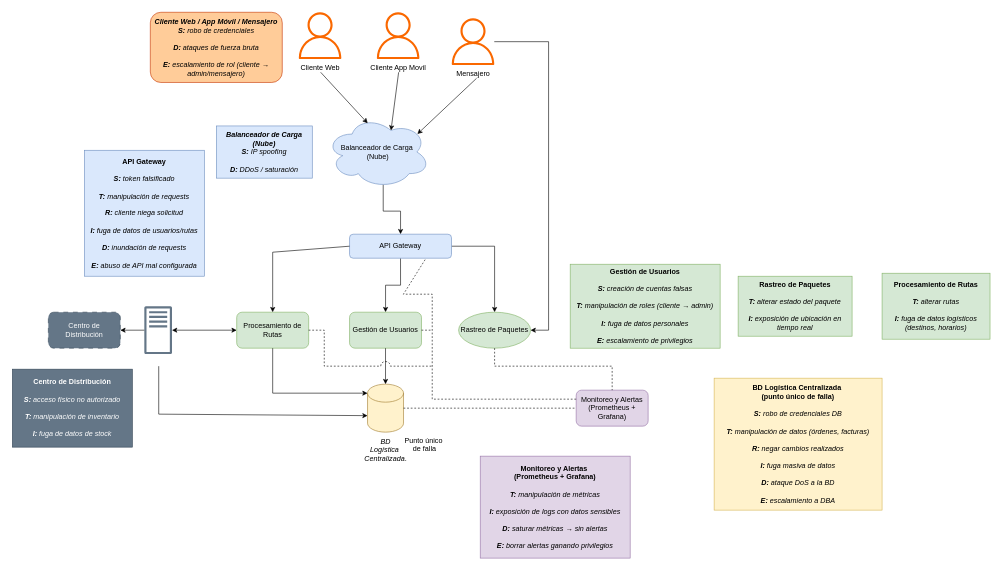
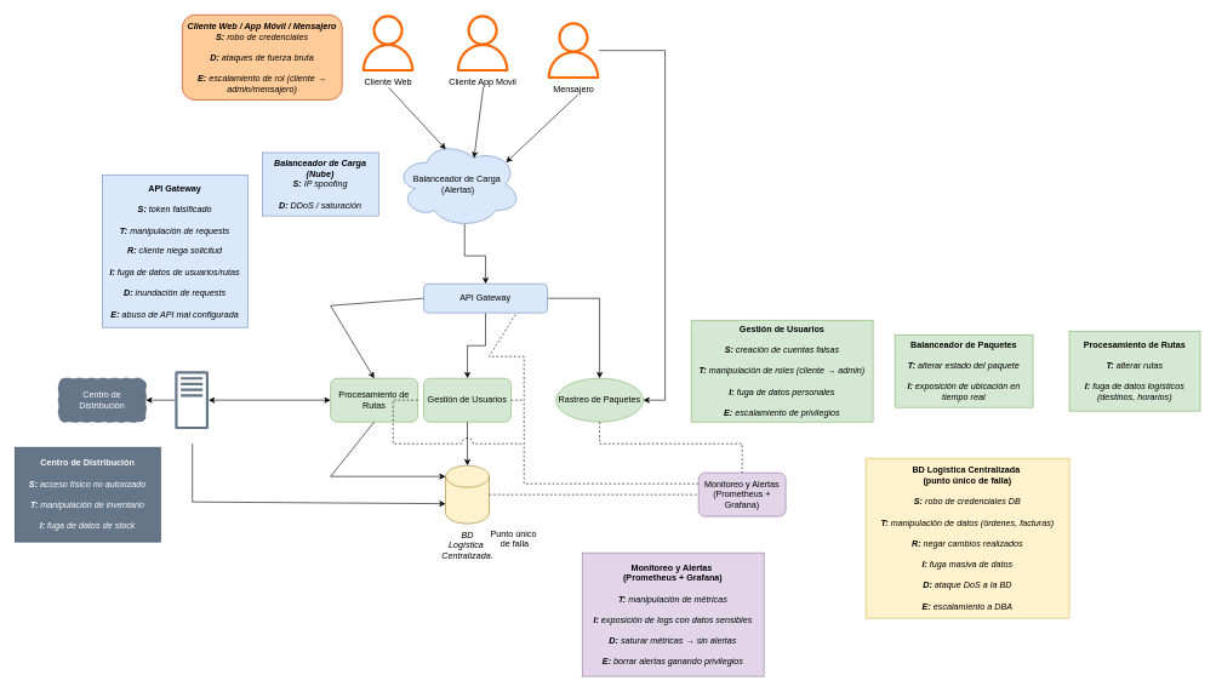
- <mxCell id="6" value="Balanceador de Carga&amp;nbsp;&lt;div&gt;(Nube)&lt;/div&gt;" style="ellipse;shape=cloud;whiteSpace=wrap;html=1;fillColor=#dae8fc;strokeColor=#6c8ebf;" parent="1" vertex="1"><mxGeometry x="543.3" y="193" width="172.7" height="120" as="geometry" /></mxCell>
+ <mxCell id="6" value="Balanceador de Carga&amp;nbsp;&lt;div&gt;(Alertas)&lt;/div&gt;" style="ellipse;shape=cloud;whiteSpace=wrap;html=1;fillColor=#dae8fc;strokeColor=#6c8ebf;" parent="1" vertex="1"><mxGeometry x="543.3" y="193" width="172.7" height="120" as="geometry" /></mxCell>
- <mxCell id="36" value="&lt;strong data-end=&quot;555&quot; data-start=&quot;540&quot;&gt;API Gateway&lt;/strong&gt;&lt;br data-end=&quot;558&quot; data-start=&quot;555&quot;&gt;&lt;br&gt;&lt;em data-end=&quot;585&quot; data-start=&quot;563&quot;&gt;&lt;b&gt;S:&lt;/b&gt; token falsificado&lt;/em&gt;&lt;br data-end=&quot;588&quot; data-start=&quot;585&quot;&gt;&lt;br&gt;&lt;em data-end=&quot;622&quot; data-start=&quot;593&quot;&gt;&lt;b&gt;T:&lt;/b&gt; manipulación de requests&lt;/em&gt;&lt;br data-end=&quot;625&quot; data-start=&quot;622&quot;&gt;&lt;br&gt;&lt;em data-end=&quot;658&quot; data-start=&quot;630&quot;&gt;&lt;b&gt;R:&lt;/b&gt; cliente niega solicitud&lt;/em&gt;&lt;br data-end=&quot;661&quot; data-start=&quot;658&quot;&gt;&lt;br&gt;&lt;em data-end=&quot;702&quot; data-start=&quot;666&quot;&gt;&lt;b&gt;I:&lt;/b&gt; fuga de datos de usuarios/rutas&lt;/em&gt;&lt;br data-end=&quot;705&quot; data-start=&quot;702&quot;&gt;&lt;br&gt;&lt;em data-end=&quot;737&quot; data-start=&quot;710&quot;&gt;&lt;b&gt;D:&lt;/b&gt; inundación de requests&lt;/em&gt;&lt;br data-end=&quot;740&quot; data-start=&quot;737&quot;&gt;&lt;br&gt;&lt;em data-end=&quot;778&quot; data-start=&quot;745&quot;&gt;&lt;b&gt;E:&lt;/b&gt; abuso de API mal configurada&lt;/em&gt;" style="rounded=0;whiteSpace=wrap;html=1;fillColor=#dae8fc;strokeColor=#6c8ebf;" vertex="1" parent="1"><mxGeometry x="140" y="250" width="200" height="210" as="geometry" /></mxCell>
+ <mxCell id="36" value="&lt;strong data-end=&quot;555&quot; data-start=&quot;540&quot;&gt;API Gateway&lt;/strong&gt;&lt;br data-end=&quot;558&quot; data-start=&quot;555&quot;&gt;&lt;br&gt;&lt;em data-end=&quot;585&quot; data-start=&quot;563&quot;&gt;&lt;b&gt;S:&lt;/b&gt; token falsificado&lt;/em&gt;&lt;br data-end=&quot;588&quot; data-start=&quot;585&quot;&gt;&lt;br&gt;&lt;em data-end=&quot;622&quot; data-start=&quot;593&quot;&gt;&lt;b&gt;T:&lt;/b&gt; manipulación de requests&lt;/em&gt;&lt;br data-end=&quot;625&quot; data-start=&quot;622&quot;&gt;&lt;br&gt;&lt;em data-end=&quot;658&quot; data-start=&quot;630&quot;&gt;&lt;b&gt;R:&lt;/b&gt; cliente niega solicitud&lt;/em&gt;&lt;br data-end=&quot;661&quot; data-start=&quot;658&quot;&gt;&lt;br&gt;&lt;em data-end=&quot;702&quot; data-start=&quot;666&quot;&gt;&lt;b&gt;I:&lt;/b&gt; fuga de datos de usuarios/rutas&lt;/em&gt;&lt;br data-end=&quot;705&quot; data-start=&quot;702&quot;&gt;&lt;br&gt;&lt;em data-end=&quot;737&quot; data-start=&quot;710&quot;&gt;&lt;b&gt;D:&lt;/b&gt; inundación de requests&lt;/em&gt;&lt;br data-end=&quot;740&quot; data-start=&quot;737&quot;&gt;&lt;br&gt;&lt;em data-end=&quot;778&quot; data-start=&quot;745&quot;&gt;&lt;b&gt;E:&lt;/b&gt; abuso de API mal configurada&lt;/em&gt;" style="rounded=0;whiteSpace=wrap;html=1;fillColor=#dae8fc;strokeColor=#6c8ebf;" vertex="1" parent="1"><mxGeometry x="140" y="240" width="200" height="210" as="geometry" /></mxCell>
- <mxCell id="38" value="&lt;strong data-end=&quot;1004&quot; data-start=&quot;981&quot;&gt;Rastreo de Paquetes&lt;/strong&gt;&lt;br data-end=&quot;1007&quot; data-start=&quot;1004&quot;&gt;&lt;br&gt;&lt;em data-end=&quot;1043&quot; data-start=&quot;1012&quot;&gt;&lt;b&gt;T:&lt;/b&gt; alterar estado del paquete&lt;/em&gt;&lt;br data-end=&quot;1046&quot; data-start=&quot;1043&quot;&gt;&lt;br&gt;&lt;em data-end=&quot;1094&quot; data-start=&quot;1051&quot;&gt;&lt;b&gt;I:&lt;/b&gt; exposición de ubicación en tiempo real&lt;/em&gt;" style="rounded=0;whiteSpace=wrap;html=1;fillColor=#d5e8d4;strokeColor=#82b366;" vertex="1" parent="1"><mxGeometry x="1230" y="460" width="190" height="100" as="geometry" /></mxCell>
+ <mxCell id="38" value="&lt;strong data-end=&quot;1004&quot; data-start=&quot;981&quot;&gt;Balanceador de Paquetes&lt;/strong&gt;&lt;br data-end=&quot;1007&quot; data-start=&quot;1004&quot;&gt;&lt;br&gt;&lt;em data-end=&quot;1043&quot; data-start=&quot;1012&quot;&gt;&lt;b&gt;T:&lt;/b&gt; alterar estado del paquete&lt;/em&gt;&lt;br data-end=&quot;1046&quot; data-start=&quot;1043&quot;&gt;&lt;br&gt;&lt;em data-end=&quot;1094&quot; data-start=&quot;1051&quot;&gt;&lt;b&gt;I:&lt;/b&gt; exposición de ubicación en tiempo real&lt;/em&gt;" style="rounded=0;whiteSpace=wrap;html=1;fillColor=#d5e8d4;strokeColor=#82b366;" vertex="1" parent="1"><mxGeometry x="1230" y="460" width="190" height="100" as="geometry" /></mxCell>
- <mxCell id="12" value="Procesamiento de Rutas" style="rounded=1;whiteSpace=wrap;html=1;fillColor=#d5e8d4;strokeColor=#82b366;" parent="1" vertex="1"><mxGeometry x="394" y="520" width="120" height="60" as="geometry" /></mxCell>
+ <mxCell id="12" value="Procesamiento de Rutas" style="rounded=1;whiteSpace=wrap;html=1;fillColor=#d5e8d4;strokeColor=#82b366;" parent="1" vertex="1"><mxGeometry x="454" y="520" width="120" height="60" as="geometry" /></mxCell>
